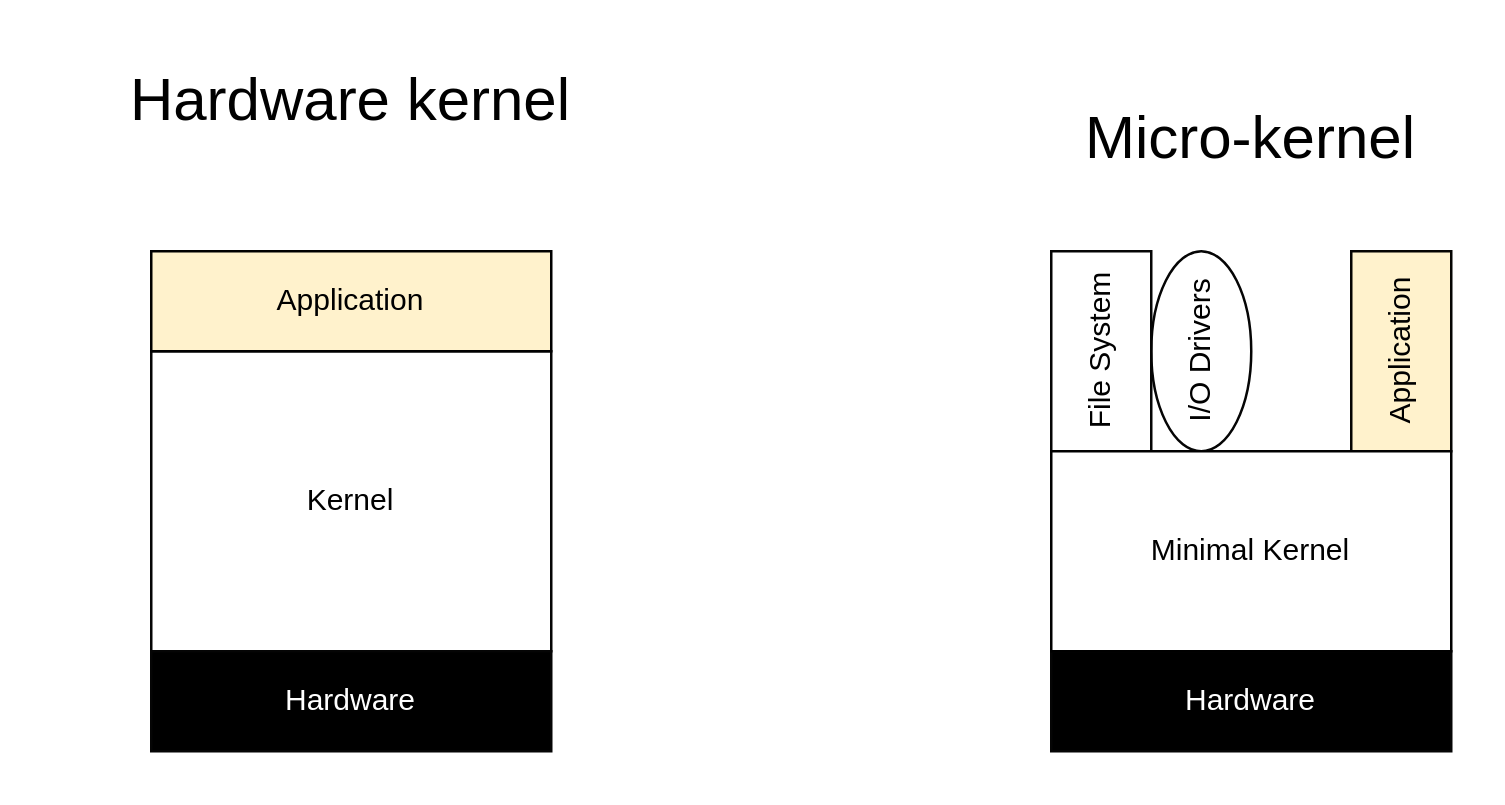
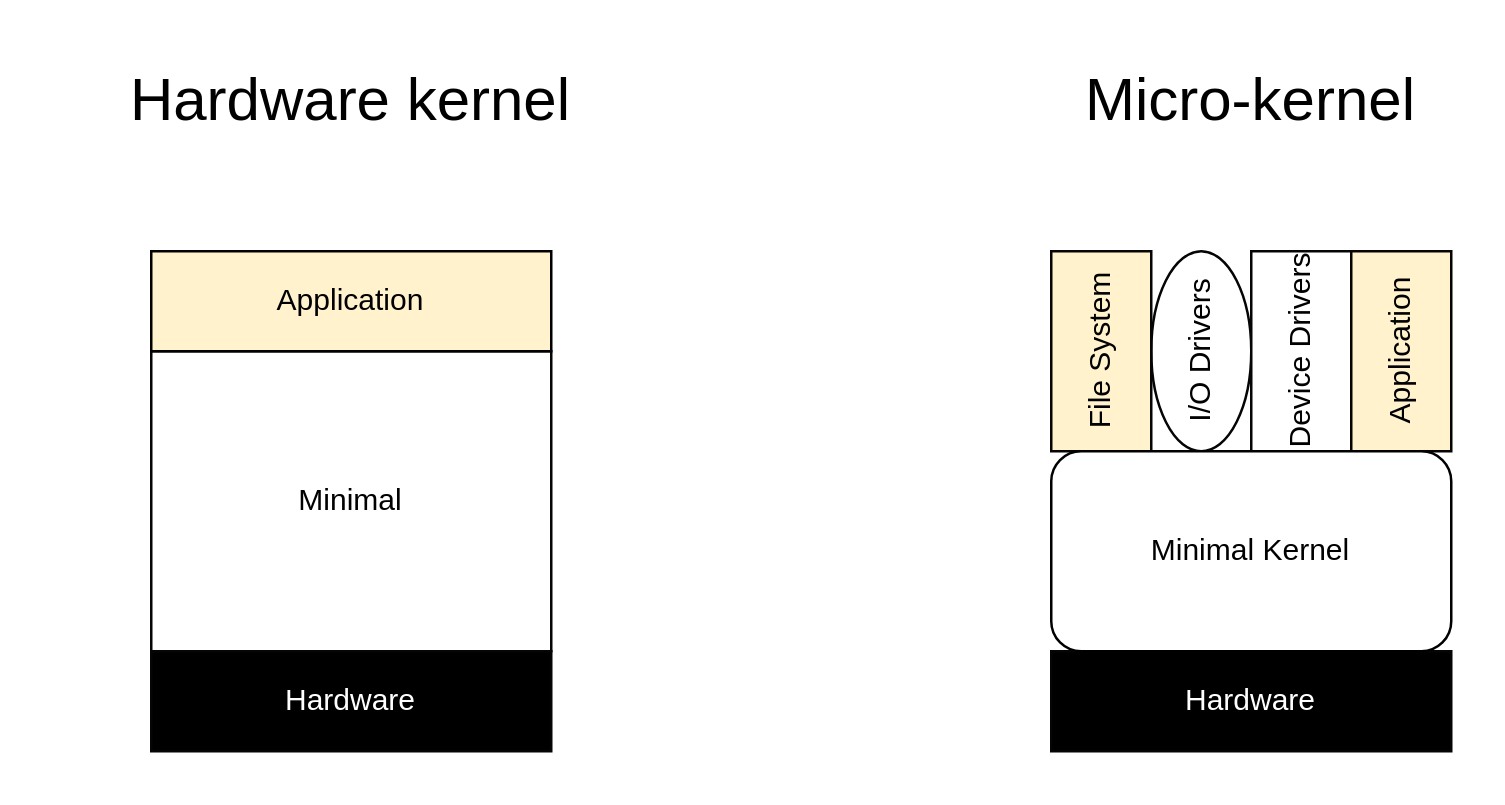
- <mxCell id="12" value="Micro-kernel&lt;br style=&quot;font-size: 24px&quot;&gt;" style="text;html=1;strokeColor=none;fillColor=none;align=center;verticalAlign=middle;whiteSpace=wrap;rounded=0;fontColor=#000000;fontSize=24;" vertex="1" parent="1"><mxGeometry x="420" y="35" width="160" height="40" as="geometry" /></mxCell>
+ <mxCell id="12" value="Micro-kernel&lt;br style=&quot;font-size: 24px&quot;&gt;" style="text;html=1;strokeColor=none;fillColor=none;align=center;verticalAlign=middle;whiteSpace=wrap;rounded=0;fontColor=#000000;fontSize=24;" vertex="1" parent="1"><mxGeometry x="420" y="20" width="160" height="40" as="geometry" /></mxCell>
- <mxCell id="3" value="File System" style="rounded=0;whiteSpace=wrap;html=1;strokeColor=#050505;fillColor=#FFFFFF;fontColor=#000000;horizontal=0;" vertex="1" parent="1"><mxGeometry x="420" y="100" width="40" height="80" as="geometry" /></mxCell>
+ <mxCell id="3" value="File System" style="rounded=0;whiteSpace=wrap;html=1;strokeColor=#050505;fillColor=#fff2cc;fontColor=#000000;horizontal=0;" vertex="1" parent="1"><mxGeometry x="420" y="100" width="40" height="80" as="geometry" /></mxCell>
+ <mxCell id="4" value="Device Drivers" style="rounded=0;whiteSpace=wrap;html=1;strokeColor=#050505;fillColor=#FFFFFF;fontColor=#000000;horizontal=0;" vertex="1" parent="1"><mxGeometry x="500" y="100" width="40" height="80" as="geometry" /></mxCell>
- <mxCell id="5" value="Kernel&lt;br&gt;" style="rounded=0;whiteSpace=wrap;html=1;strokeColor=#050505;fillColor=#FFFFFF;fontColor=#000000;" vertex="1" parent="1"><mxGeometry x="60" y="140" width="160" height="120" as="geometry" /></mxCell>
+ <mxCell id="5" value="Minimal&lt;br&gt;" style="rounded=0;whiteSpace=wrap;html=1;strokeColor=#050505;fillColor=#FFFFFF;fontColor=#000000;" vertex="1" parent="1"><mxGeometry x="60" y="140" width="160" height="120" as="geometry" /></mxCell>
- <mxCell id="10" value="Minimal Kernel&lt;br&gt;" style="rounded=0;whiteSpace=wrap;html=1;" vertex="1" parent="1"><mxGeometry x="420" y="180" width="160" height="80" as="geometry" /></mxCell>
+ <mxCell id="10" value="Minimal Kernel&lt;br&gt;" style="whiteSpace=wrap;html=1;rounded=1;" vertex="1" parent="1"><mxGeometry x="420" y="180" width="160" height="80" as="geometry" /></mxCell>
